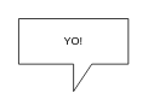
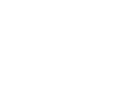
- <mxCell id="2" value="YO!" style="shape=callout;whiteSpace=wrap;html=1;perimeter=calloutPerimeter;" vertex="1" parent="1"><mxGeometry x="20" y="20" width="120" height="80" as="geometry" /></mxCell>
